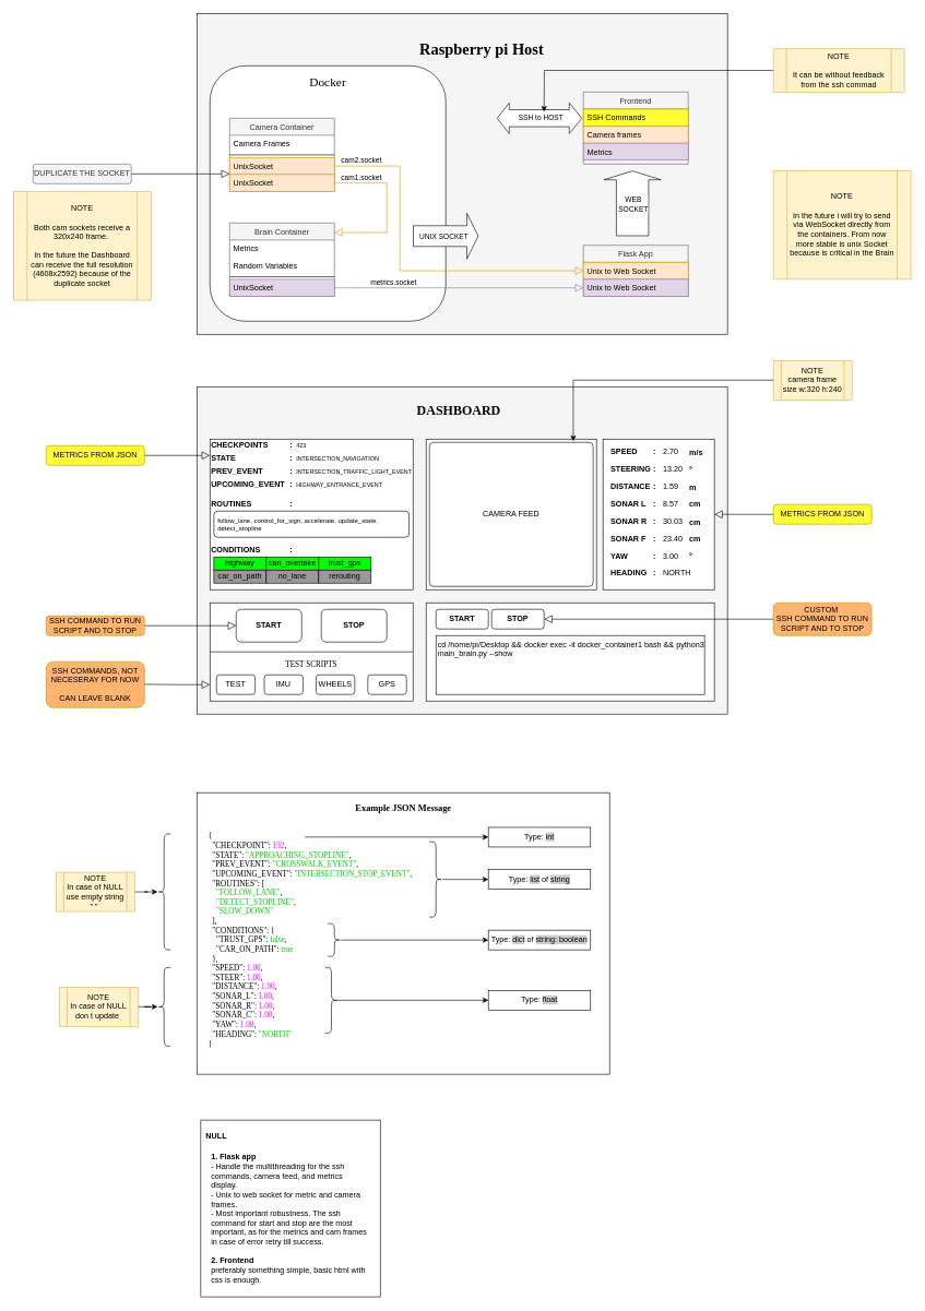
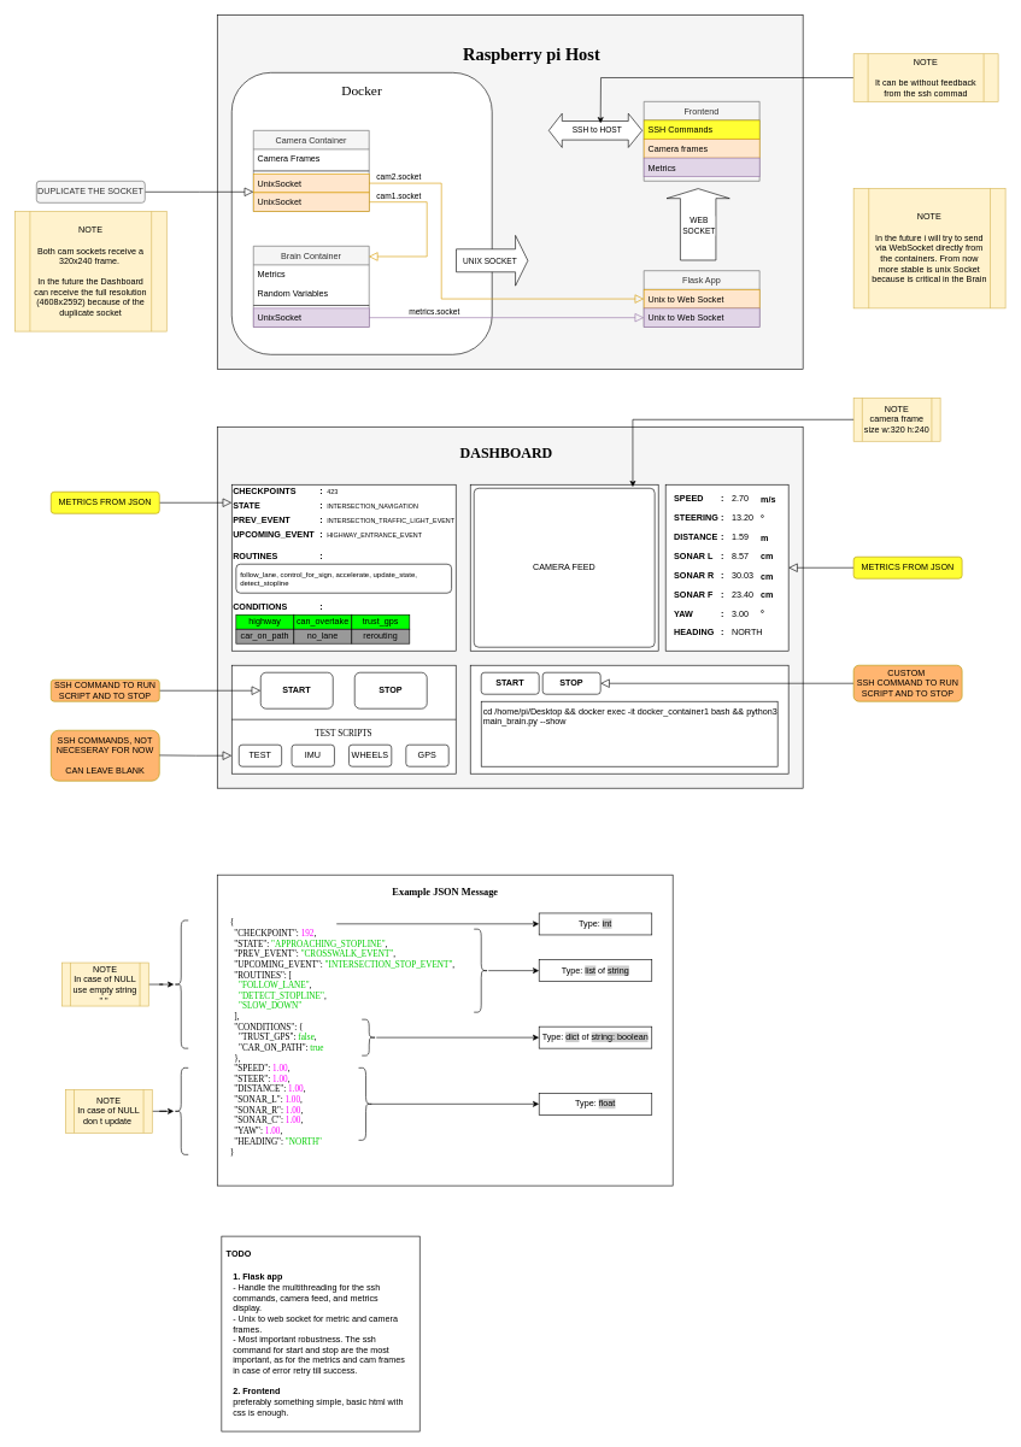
- <mxCell id="149" value="&lt;b&gt;NULL&lt;/b&gt;" style="text;html=1;align=center;verticalAlign=middle;whiteSpace=wrap;rounded=0;" vertex="1" parent="1"><mxGeometry x="300" y="1720" width="60" height="30" as="geometry" /></mxCell>
+ <mxCell id="149" value="&lt;b&gt;TODO&lt;/b&gt;" style="text;html=1;align=center;verticalAlign=middle;whiteSpace=wrap;rounded=0;" vertex="1" parent="1"><mxGeometry x="300" y="1720" width="60" height="30" as="geometry" /></mxCell>
